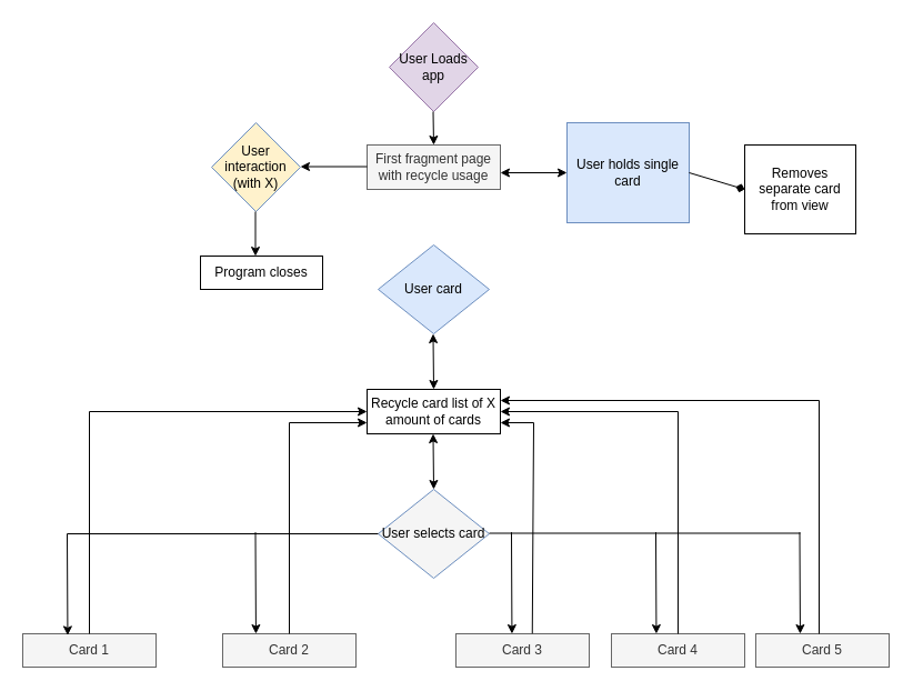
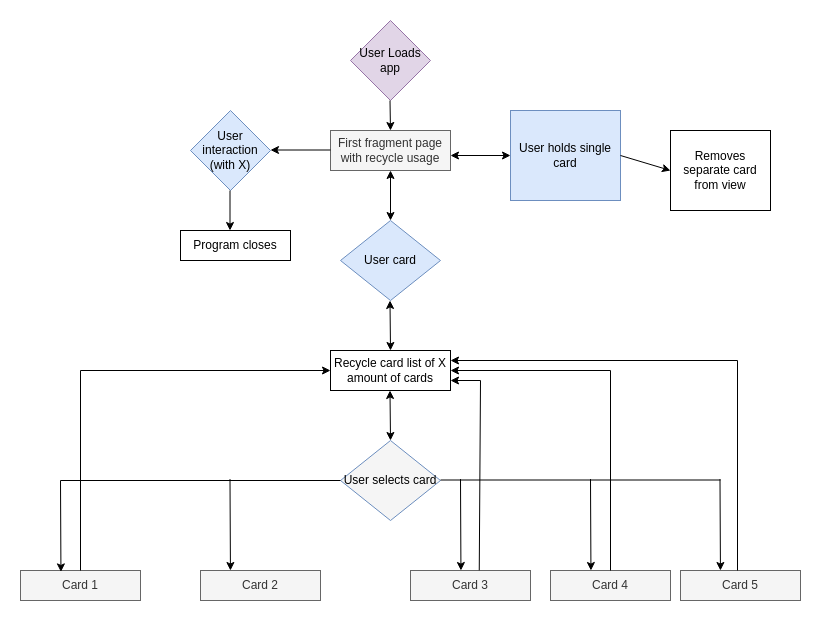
- <mxCell id="5" value="User interaction (with X)" style="rhombus;whiteSpace=wrap;html=1;fillColor=#fff2cc;strokeColor=#6c8ebf;" vertex="1" parent="1"><mxGeometry x="190" y="110" width="80" height="80" as="geometry" /></mxCell>
+ <mxCell id="5" value="User interaction (with X)" style="rhombus;whiteSpace=wrap;html=1;fillColor=#dae8fc;strokeColor=#6c8ebf;" vertex="1" parent="1"><mxGeometry x="190" y="110" width="80" height="80" as="geometry" /></mxCell>
- <mxCell id="11" value="" style="endArrow=diamond;html=1;rounded=0;entryX=0;entryY=0.5;entryDx=0;entryDy=0;exitX=1;exitY=0.5;exitDx=0;exitDy=0;" edge="1" parent="1" source="9" target="10"><mxGeometry width="50" height="50" relative="1" as="geometry"><mxPoint x="610" y="150" as="sourcePoint" /><mxPoint x="660" y="100" as="targetPoint" /></mxGeometry></mxCell>
+ <mxCell id="11" value="" style="endArrow=classic;html=1;rounded=0;entryX=0;entryY=0.5;entryDx=0;entryDy=0;exitX=1;exitY=0.5;exitDx=0;exitDy=0;" edge="1" parent="1" source="9" target="10"><mxGeometry width="50" height="50" relative="1" as="geometry"><mxPoint x="610" y="150" as="sourcePoint" /><mxPoint x="660" y="100" as="targetPoint" /></mxGeometry></mxCell>
+ <mxCell id="14" value="" style="endArrow=classic;startArrow=classic;html=1;rounded=0;entryX=0.5;entryY=1;entryDx=0;entryDy=0;exitX=0.5;exitY=0;exitDx=0;exitDy=0;" edge="1" parent="1" source="13" target="4"><mxGeometry width="50" height="50" relative="1" as="geometry"><mxPoint x="360" y="200" as="sourcePoint" /><mxPoint x="420" y="200" as="targetPoint" /></mxGeometry></mxCell>
- <mxCell id="24" value="" style="endArrow=classic;html=1;rounded=0;exitX=0.5;exitY=0;exitDx=0;exitDy=0;entryX=0;entryY=0.75;entryDx=0;entryDy=0;" edge="1" parent="1" source="20" target="15"><mxGeometry width="50" height="50" relative="1" as="geometry"><mxPoint x="280" y="420" as="sourcePoint" /><mxPoint x="330" y="370" as="targetPoint" /><Array as="points"><mxPoint x="260" y="380" /></Array></mxGeometry></mxCell>
